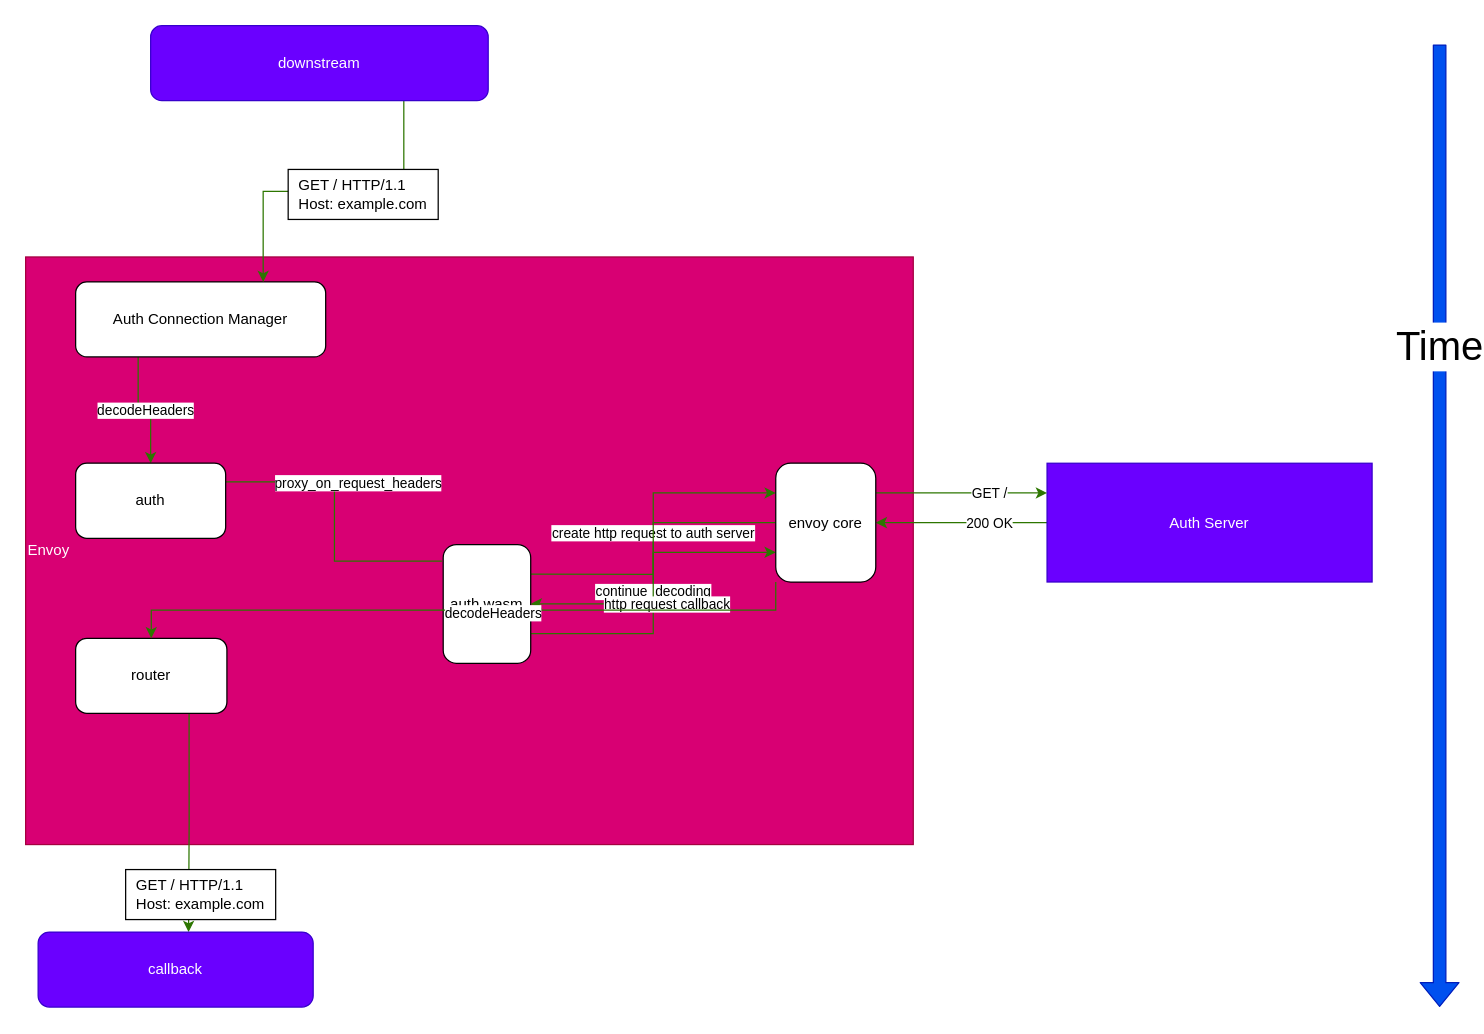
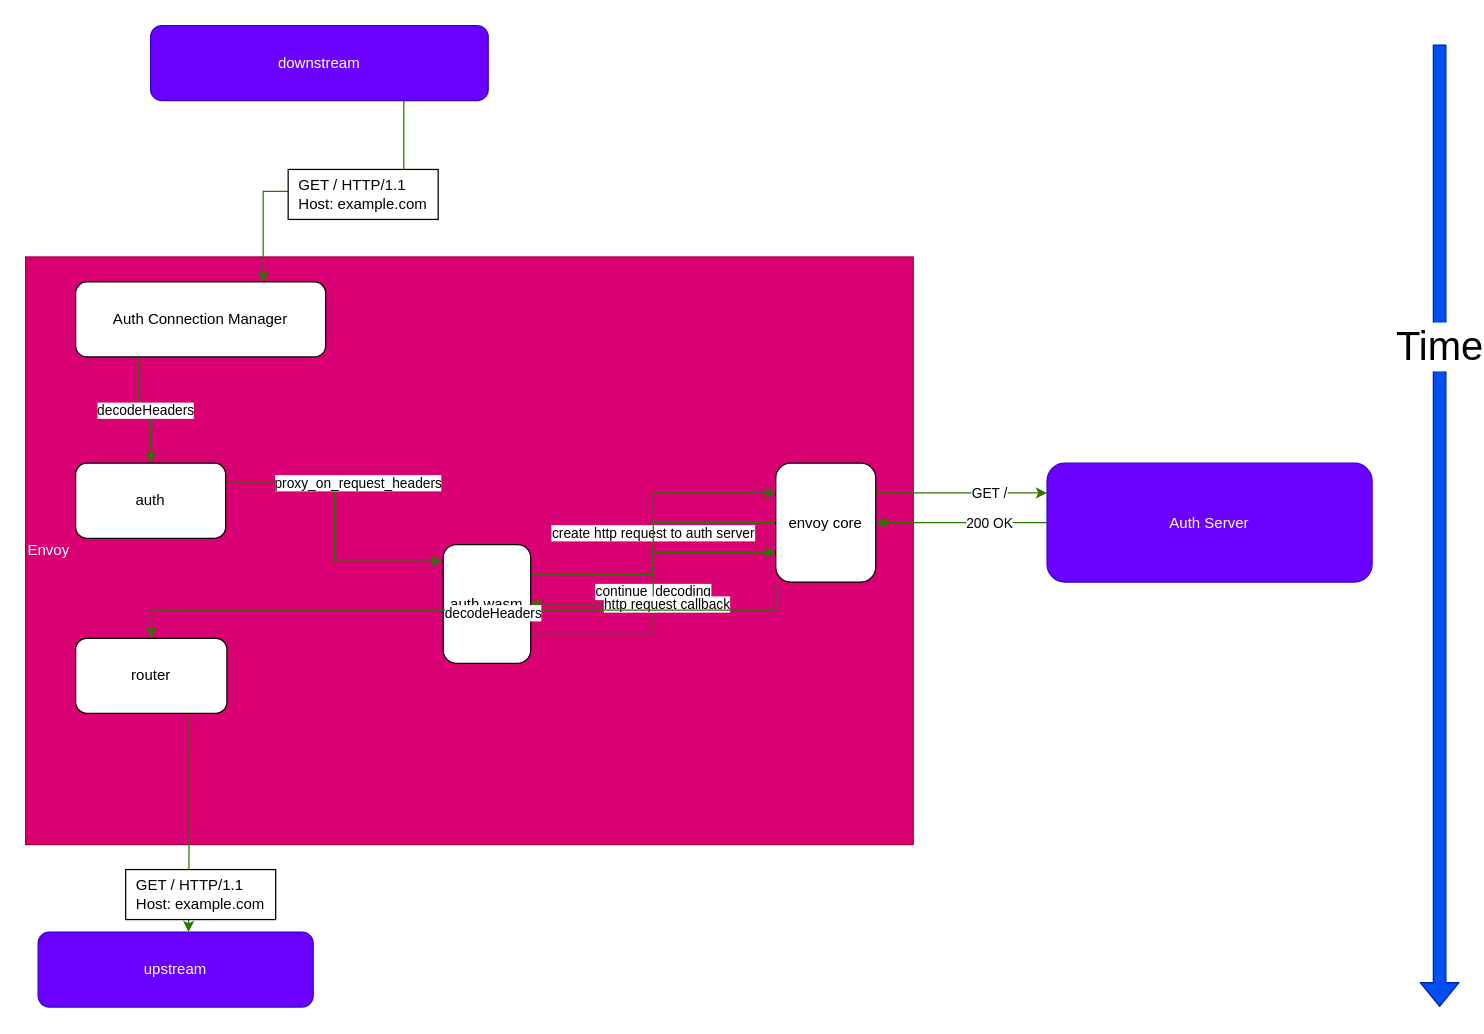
- <mxCell id="19" value="Auth Server" style="whiteSpace=wrap;html=1;fillColor=#6a00ff;strokeColor=#3700CC;fontColor=#ffffff;rounded=0;" parent="1" vertex="1"><mxGeometry x="837" y="370" width="260" height="95" as="geometry" /></mxCell>
+ <mxCell id="19" value="Auth Server" style="rounded=1;whiteSpace=wrap;html=1;fillColor=#6a00ff;strokeColor=#3700CC;fontColor=#ffffff;" parent="1" vertex="1"><mxGeometry x="837" y="370" width="260" height="95" as="geometry" /></mxCell>
- <mxCell id="5" style="edgeStyle=orthogonalEdgeStyle;rounded=0;orthogonalLoop=1;jettySize=auto;html=1;exitX=1;exitY=0.25;exitDx=0;exitDy=0;entryX=-0.015;entryY=0.139;entryDx=0;entryDy=0;entryPerimeter=0;fillColor=#60a917;strokeColor=#2D7600;endArrow=none;" parent="1" source="16" target="15" edge="1"><mxGeometry relative="1" as="geometry" /></mxCell>
+ <mxCell id="5" style="edgeStyle=orthogonalEdgeStyle;rounded=0;orthogonalLoop=1;jettySize=auto;html=1;exitX=1;exitY=0.25;exitDx=0;exitDy=0;entryX=-0.015;entryY=0.139;entryDx=0;entryDy=0;entryPerimeter=0;fillColor=#60a917;strokeColor=#2D7600;" parent="1" source="16" target="15" edge="1"><mxGeometry relative="1" as="geometry" /></mxCell>
- <mxCell id="9" value="callback" style="rounded=1;whiteSpace=wrap;html=1;fillColor=#6a00ff;strokeColor=#3700CC;fontColor=#ffffff;" parent="1" vertex="1"><mxGeometry x="30" y="745" width="220" height="60" as="geometry" /></mxCell>
+ <mxCell id="9" value="upstream" style="rounded=1;whiteSpace=wrap;html=1;fillColor=#6a00ff;strokeColor=#3700CC;fontColor=#ffffff;" parent="1" vertex="1"><mxGeometry x="30" y="745" width="220" height="60" as="geometry" /></mxCell>
